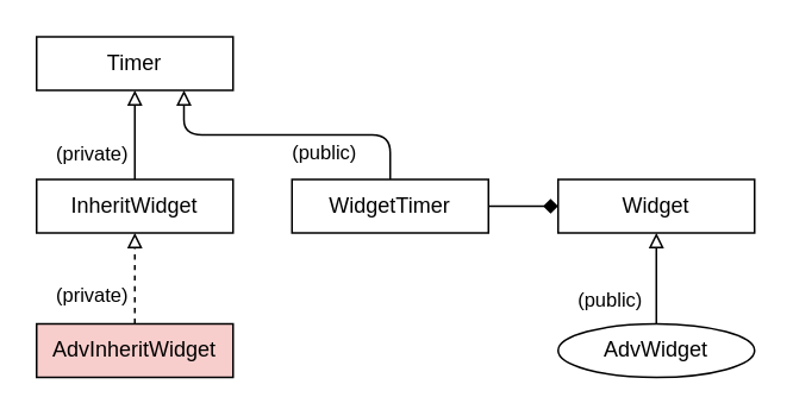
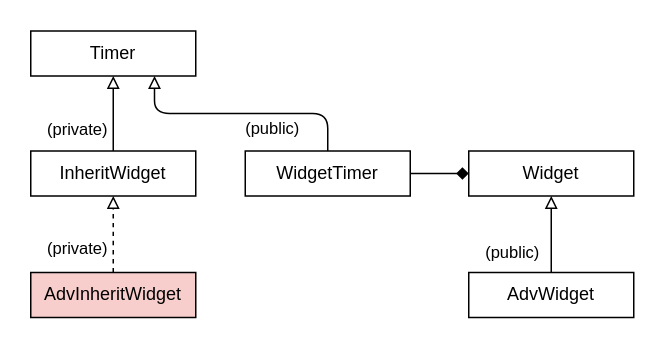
- <mxCell id="14" value="AdvWidget" style="ellipse;whiteSpace=wrap;html=1;" vertex="1" parent="1"><mxGeometry x="312" y="181" width="110" height="30" as="geometry" /></mxCell>
+ <mxCell id="14" value="AdvWidget" style="rounded=0;whiteSpace=wrap;html=1;" vertex="1" parent="1"><mxGeometry x="312" y="181" width="110" height="30" as="geometry" /></mxCell>
